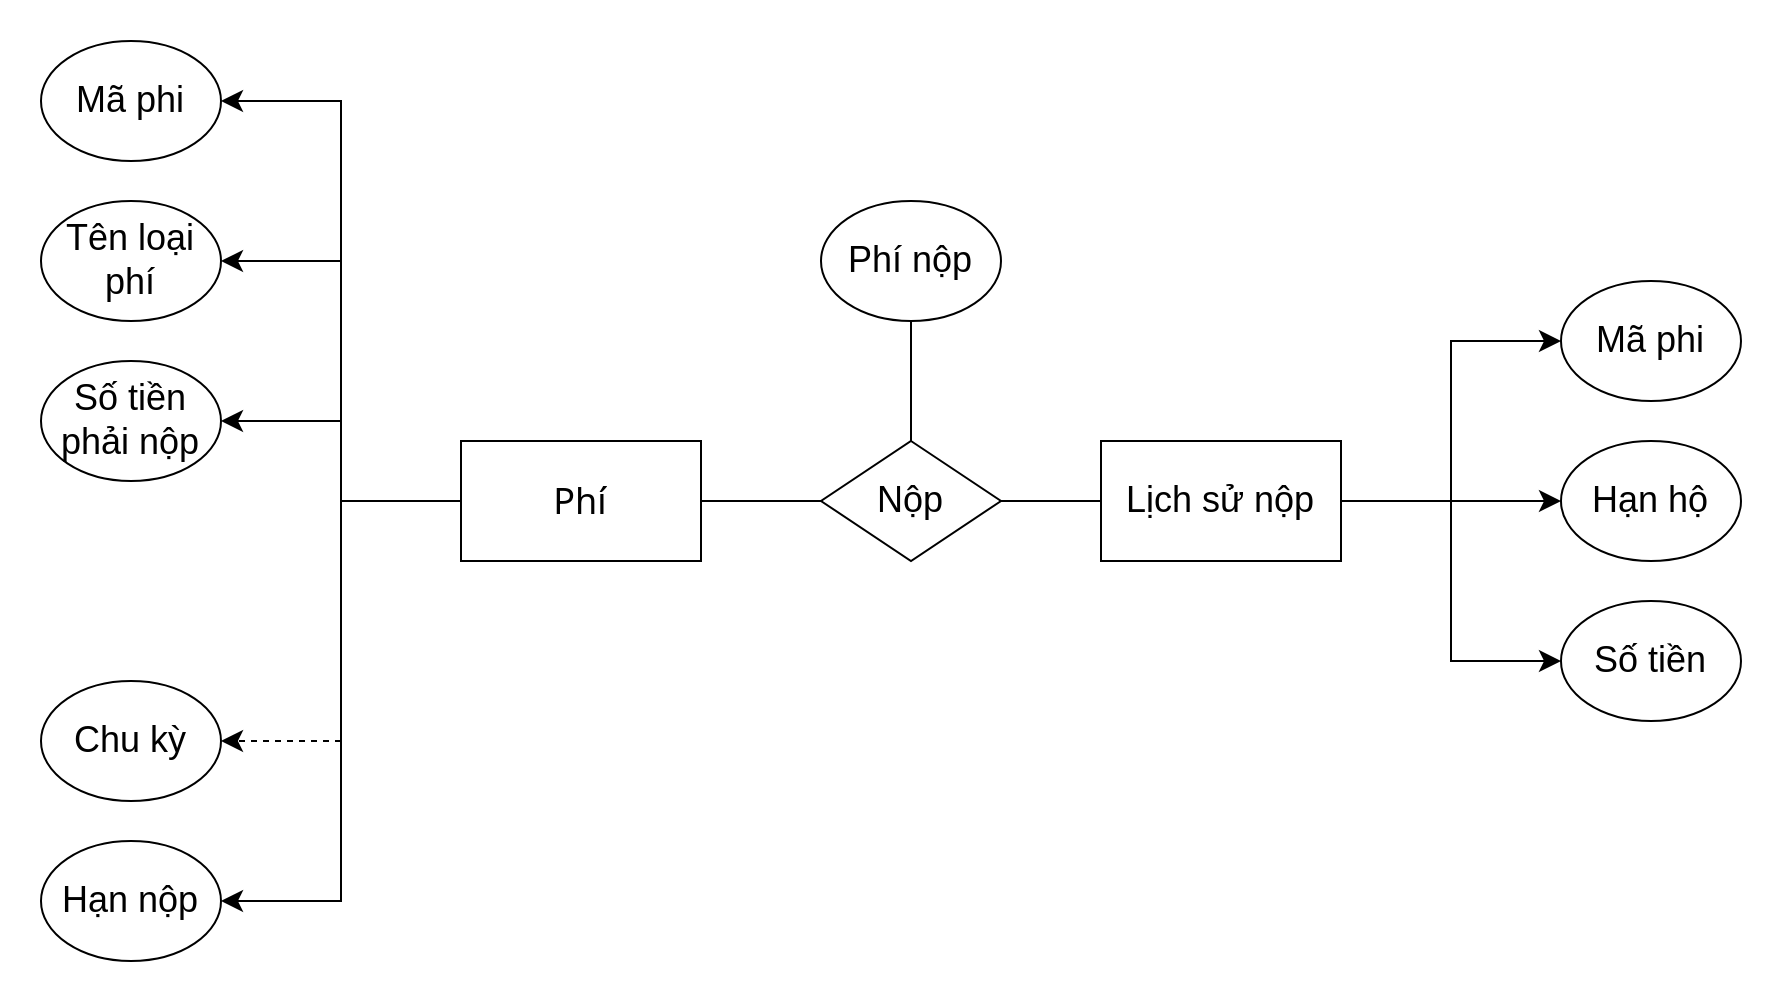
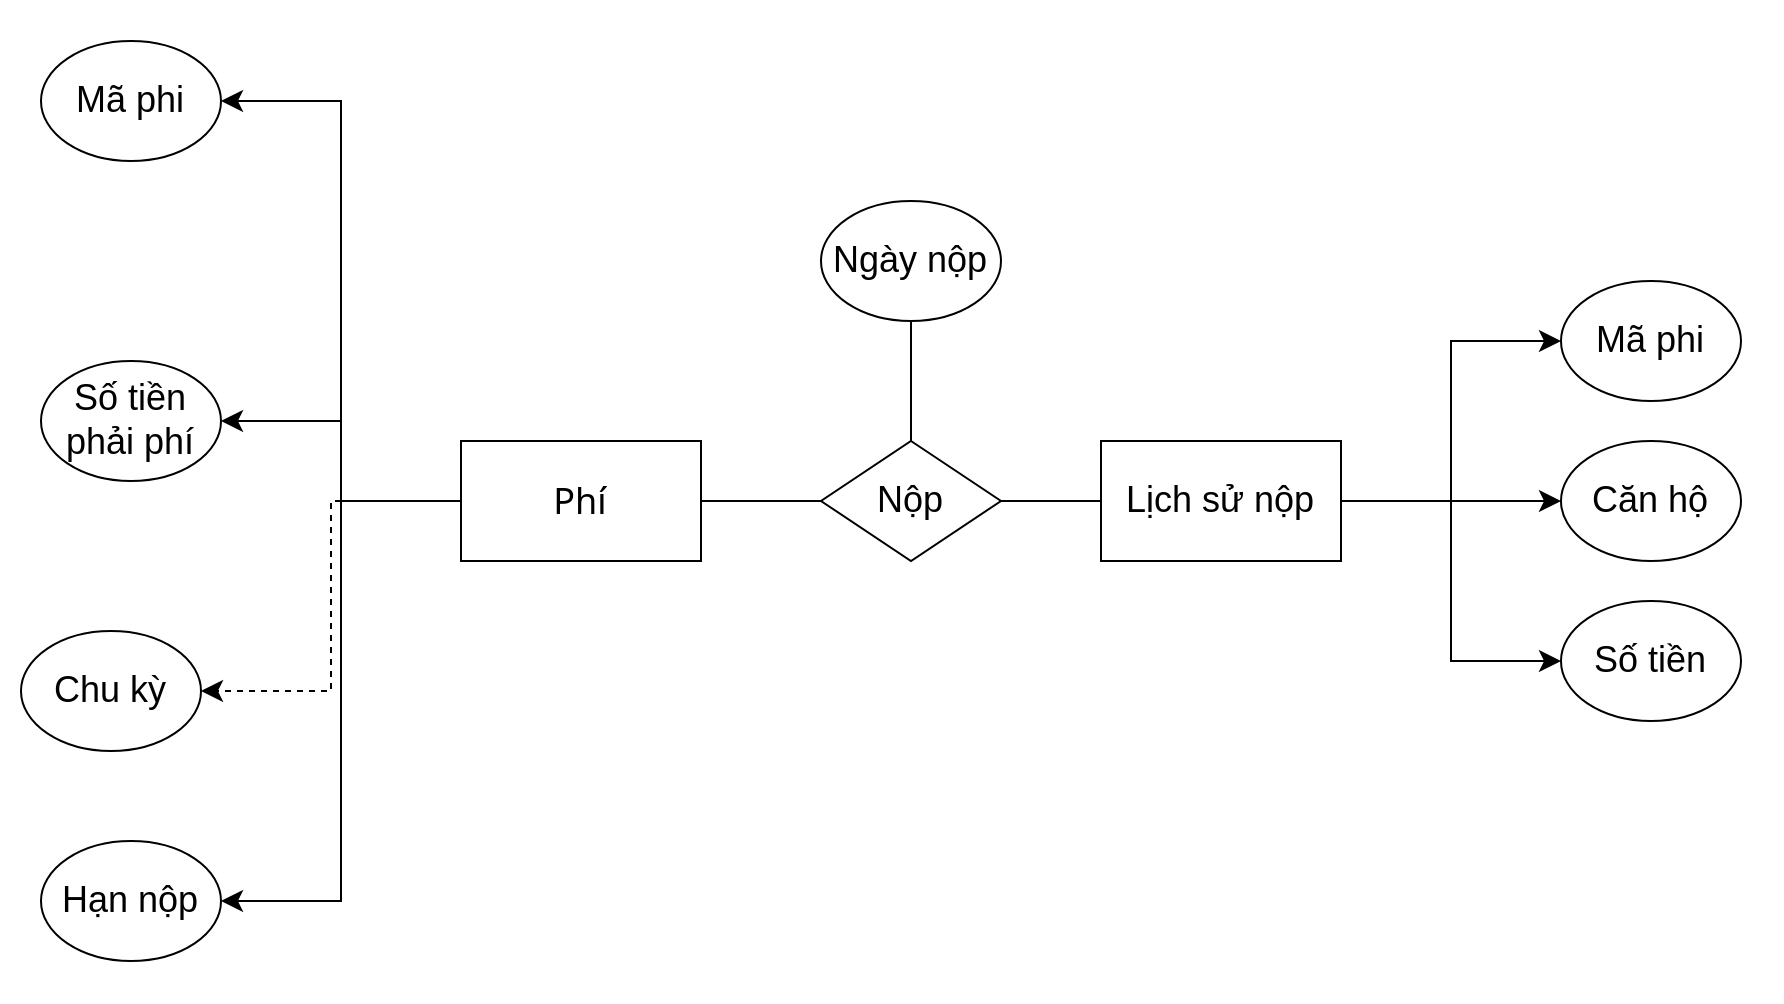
- <mxCell id="4" value="Tên loại phí" style="ellipse;whiteSpace=wrap;html=1;fontSize=18;" parent="1" vertex="1"><mxGeometry y="100" width="90" height="60" as="geometry" x="20" /></mxCell>
- <mxCell id="9" value="" style="edgeStyle=elbowEdgeStyle;elbow=horizontal;endArrow=classic;html=1;curved=0;rounded=0;endSize=8;startSize=8;fontSize=18;exitX=0;exitY=0.5;exitDx=0;exitDy=0;entryX=1;entryY=0.5;entryDx=0;entryDy=0;" parent="1" source="2" target="4" edge="1"><mxGeometry width="50" height="50" relative="1" as="geometry"><mxPoint x="80" y="280" as="sourcePoint" /><mxPoint x="130" y="230" as="targetPoint" /></mxGeometry></mxCell>
- <mxCell id="20" value="Phí nộp" style="ellipse;whiteSpace=wrap;html=1;fontSize=18;" parent="1" vertex="1"><mxGeometry x="410" y="100" width="90" height="60" as="geometry" /></mxCell>
+ <mxCell id="20" value="Ngày nộp" style="ellipse;whiteSpace=wrap;html=1;fontSize=18;" parent="1" vertex="1"><mxGeometry x="410" y="100" width="90" height="60" as="geometry" /></mxCell>
- <mxCell id="5" value="Số tiền phải nộp" style="ellipse;whiteSpace=wrap;html=1;fontSize=18;" parent="1" vertex="1"><mxGeometry y="180" width="90" height="60" as="geometry" x="20" /></mxCell>
+ <mxCell id="5" value="Số tiền phải phí" style="ellipse;whiteSpace=wrap;html=1;fontSize=18;" parent="1" vertex="1"><mxGeometry y="180" width="90" height="60" as="geometry" x="20" /></mxCell>
- <mxCell id="18" value="Hạn hộ" style="ellipse;whiteSpace=wrap;html=1;fontSize=18;" parent="1" vertex="1"><mxGeometry x="780" y="220" width="90" height="60" as="geometry" /></mxCell>
+ <mxCell id="18" value="Căn hộ" style="ellipse;whiteSpace=wrap;html=1;fontSize=18;" parent="1" vertex="1"><mxGeometry x="780" y="220" width="90" height="60" as="geometry" /></mxCell>
- <mxCell id="6" value="Chu kỳ" style="ellipse;whiteSpace=wrap;html=1;fontSize=18;" parent="1" vertex="1"><mxGeometry y="340" width="90" height="60" as="geometry" x="20" /></mxCell>
+ <mxCell id="6" value="Chu kỳ" style="ellipse;whiteSpace=wrap;html=1;fontSize=18;" parent="1" vertex="1"><mxGeometry x="10" y="315" width="90" height="60" as="geometry" /></mxCell>
